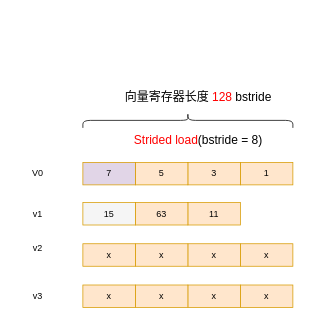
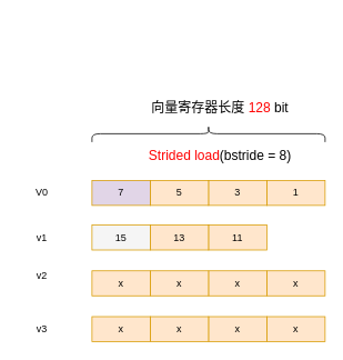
- <mxCell id="4" value="&lt;font style=&quot;font-size: 16px;&quot;&gt;向量寄存器长度 &lt;font color=&quot;#ff0000&quot;&gt;128&amp;nbsp;&lt;/font&gt;bstride&lt;/font&gt;" style="text;strokeColor=none;align=center;fillColor=none;html=1;verticalAlign=middle;whiteSpace=wrap;rounded=0;" parent="1" vertex="1"><mxGeometry x="145.25" y="114" width="237.5" height="30" as="geometry" /></mxCell>
+ <mxCell id="4" value="&lt;font style=&quot;font-size: 16px;&quot;&gt;向量寄存器长度 &lt;font color=&quot;#ff0000&quot;&gt;128&amp;nbsp;&lt;/font&gt;bit&lt;/font&gt;" style="text;strokeColor=none;align=center;fillColor=none;html=1;verticalAlign=middle;whiteSpace=wrap;rounded=0;" parent="1" vertex="1"><mxGeometry x="145.25" y="114" width="237.5" height="30" as="geometry" /></mxCell>
- <mxCell id="9" value="63" style="rounded=0;whiteSpace=wrap;html=1;fillColor=#ffe6cc;strokeColor=#d79b00;" parent="1" vertex="1"><mxGeometry x="180" y="269.5" width="70" height="30" as="geometry" /></mxCell>
+ <mxCell id="9" value="13" style="rounded=0;whiteSpace=wrap;html=1;fillColor=#ffe6cc;strokeColor=#d79b00;" parent="1" vertex="1"><mxGeometry x="180" y="269.5" width="70" height="30" as="geometry" /></mxCell>
